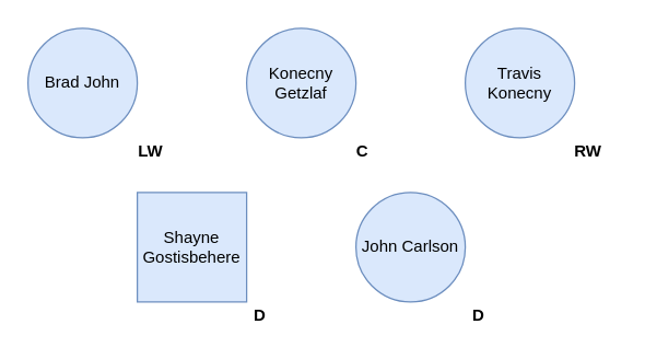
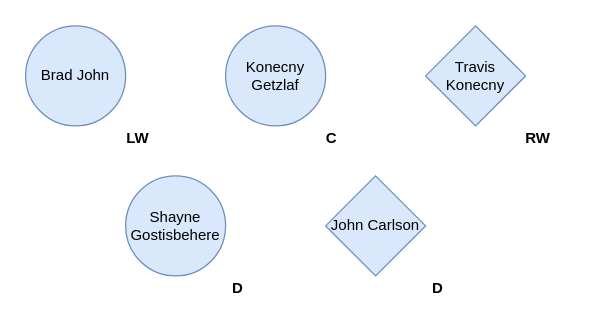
- <mxCell id="2" value="Travis Konecny" style="ellipse;whiteSpace=wrap;html=1;aspect=fixed;fillColor=#dae8fc;strokeColor=#6c8ebf;" vertex="1" parent="1"><mxGeometry x="340" y="20" width="80" height="80" as="geometry" /></mxCell>
+ <mxCell id="2" value="Travis Konecny" style="rhombus;whiteSpace=wrap;html=1;aspect=fixed;fillColor=#dae8fc;strokeColor=#6c8ebf;" vertex="1" parent="1"><mxGeometry x="340" y="20" width="80" height="80" as="geometry" /></mxCell>
- <mxCell id="5" value="Shayne Gostisbehere" style="whiteSpace=wrap;html=1;aspect=fixed;fillColor=#dae8fc;strokeColor=#6c8ebf;rounded=0;" vertex="1" parent="1"><mxGeometry x="100" y="140" width="80" height="80" as="geometry" /></mxCell>
+ <mxCell id="5" value="Shayne Gostisbehere" style="ellipse;whiteSpace=wrap;html=1;aspect=fixed;fillColor=#dae8fc;strokeColor=#6c8ebf;" vertex="1" parent="1"><mxGeometry x="100" y="140" width="80" height="80" as="geometry" /></mxCell>
- <mxCell id="6" value="John Carlson" style="ellipse;whiteSpace=wrap;html=1;aspect=fixed;fillColor=#dae8fc;strokeColor=#6c8ebf;" vertex="1" parent="1"><mxGeometry x="260" y="140" width="80" height="80" as="geometry" /></mxCell>
+ <mxCell id="6" value="John Carlson" style="rhombus;whiteSpace=wrap;html=1;aspect=fixed;fillColor=#dae8fc;strokeColor=#6c8ebf;" vertex="1" parent="1"><mxGeometry x="260" y="140" width="80" height="80" as="geometry" /></mxCell>
